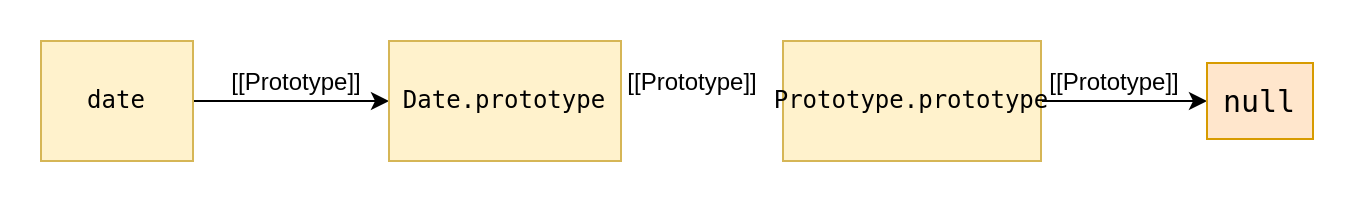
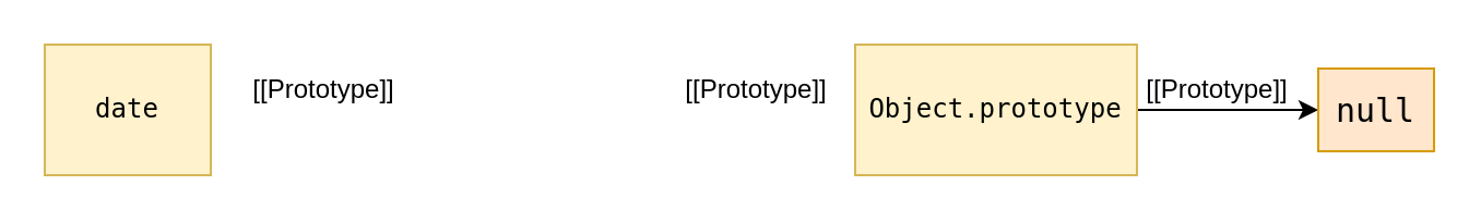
- <mxCell id="2" style="edgeStyle=orthogonalEdgeStyle;rounded=0;orthogonalLoop=1;jettySize=auto;html=1;entryX=0;entryY=0.5;entryDx=0;entryDy=0;fontSize=15;" edge="1" parent="1" source="3" target="4"><mxGeometry relative="1" as="geometry" /></mxCell>
- <mxCell id="4" value="&lt;pre&gt;Date.prototype&lt;/pre&gt;" style="rounded=0;whiteSpace=wrap;html=1;fillColor=#fff2cc;strokeColor=#d6b656;" vertex="1" parent="1"><mxGeometry x="194" y="20" width="116" height="60" as="geometry" /></mxCell>
- <mxCell id="6" value="&lt;pre&gt;Prototype.prototype&lt;/pre&gt;" style="rounded=0;whiteSpace=wrap;html=1;fillColor=#fff2cc;strokeColor=#d6b656;" vertex="1" parent="1"><mxGeometry x="391" y="20" width="129" height="60" as="geometry" /></mxCell>
+ <mxCell id="6" value="&lt;pre&gt;Object.prototype&lt;/pre&gt;" style="rounded=0;whiteSpace=wrap;html=1;fillColor=#fff2cc;strokeColor=#d6b656;" vertex="1" parent="1"><mxGeometry x="391" y="20" width="129" height="60" as="geometry" /></mxCell>
